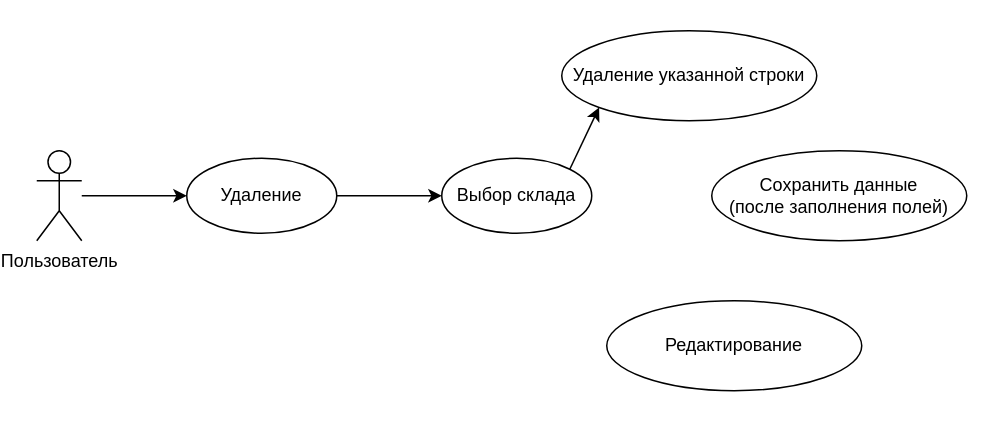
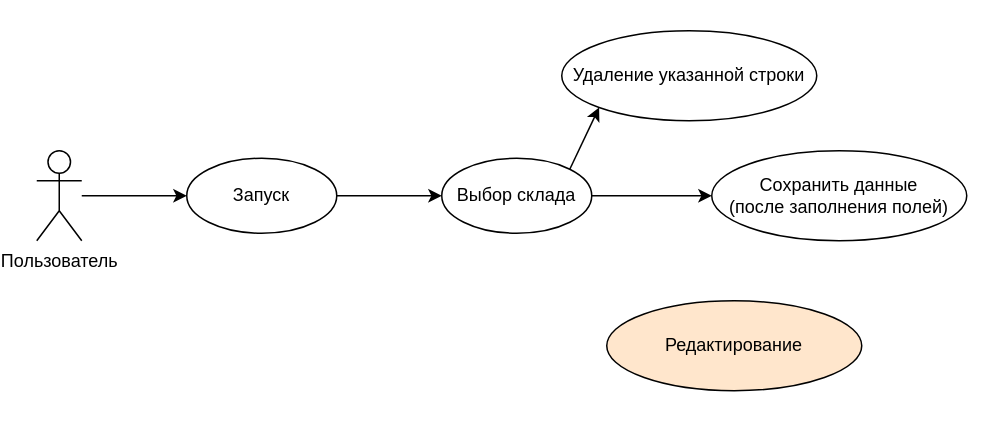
- <mxCell id="5" value="Удаление" style="ellipse;whiteSpace=wrap;html=1;" vertex="1" parent="1"><mxGeometry x="120" y="105" width="100" height="50" as="geometry" /></mxCell>
+ <mxCell id="5" value="Запуск" style="ellipse;whiteSpace=wrap;html=1;" vertex="1" parent="1"><mxGeometry x="120" y="105" width="100" height="50" as="geometry" /></mxCell>
+ <mxCell id="6" style="edgeStyle=orthogonalEdgeStyle;rounded=0;orthogonalLoop=1;jettySize=auto;html=1;exitX=1;exitY=0.5;exitDx=0;exitDy=0;entryX=0;entryY=0.5;entryDx=0;entryDy=0;" edge="1" parent="1" source="7" target="8"><mxGeometry relative="1" as="geometry" /></mxCell>
- <mxCell id="10" value="Редактирование" style="ellipse;whiteSpace=wrap;html=1;" vertex="1" parent="1"><mxGeometry x="400" y="200" width="170" height="60" as="geometry" /></mxCell>
+ <mxCell id="10" value="Редактирование" style="ellipse;whiteSpace=wrap;html=1;fillColor=#ffe6cc;" vertex="1" parent="1"><mxGeometry x="400" y="200" width="170" height="60" as="geometry" /></mxCell>
